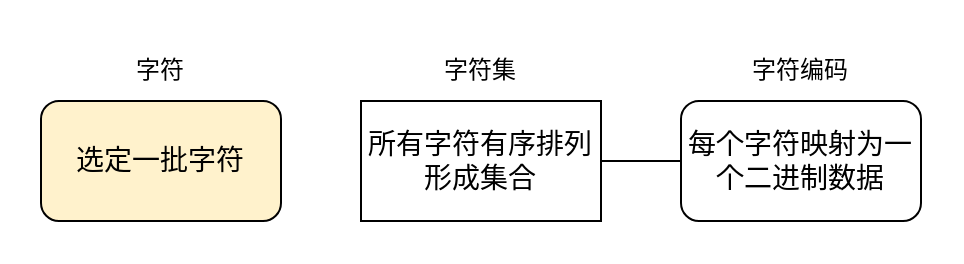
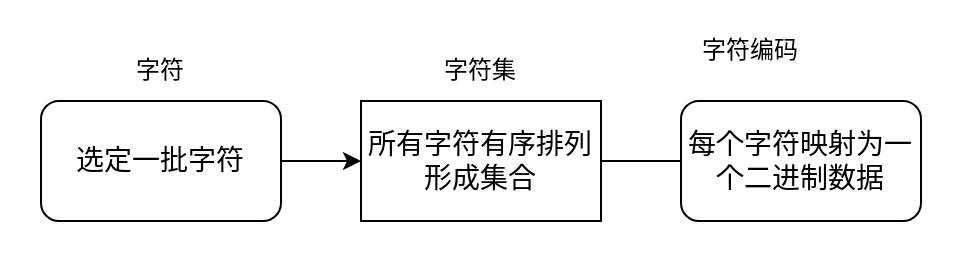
- <mxCell id="9" value="字符编码" style="text;html=1;strokeColor=none;fillColor=none;align=center;verticalAlign=middle;whiteSpace=wrap;rounded=0;" vertex="1" parent="1"><mxGeometry x="370" y="20" width="60" height="30" as="geometry" /></mxCell>
+ <mxCell id="9" value="字符编码" style="text;html=1;strokeColor=none;fillColor=none;align=center;verticalAlign=middle;whiteSpace=wrap;rounded=0;" vertex="1" parent="1"><mxGeometry x="345" y="10" width="60" height="30" as="geometry" /></mxCell>
- <mxCell id="3" value="选定一批字符" style="rounded=1;whiteSpace=wrap;html=1;fontSize=14;fillColor=#fff2cc;" vertex="1" parent="1"><mxGeometry x="20" y="50" width="120" height="60" as="geometry" /></mxCell>
+ <mxCell id="3" value="选定一批字符" style="rounded=1;whiteSpace=wrap;html=1;fontSize=14;" vertex="1" parent="1"><mxGeometry x="20" y="50" width="120" height="60" as="geometry" /></mxCell>
+ <mxCell id="2" style="edgeStyle=orthogonalEdgeStyle;rounded=0;orthogonalLoop=1;jettySize=auto;html=1;exitX=1;exitY=0.5;exitDx=0;exitDy=0;entryX=0;entryY=0.5;entryDx=0;entryDy=0;" edge="1" parent="1" source="3" target="5"><mxGeometry relative="1" as="geometry" /></mxCell>
